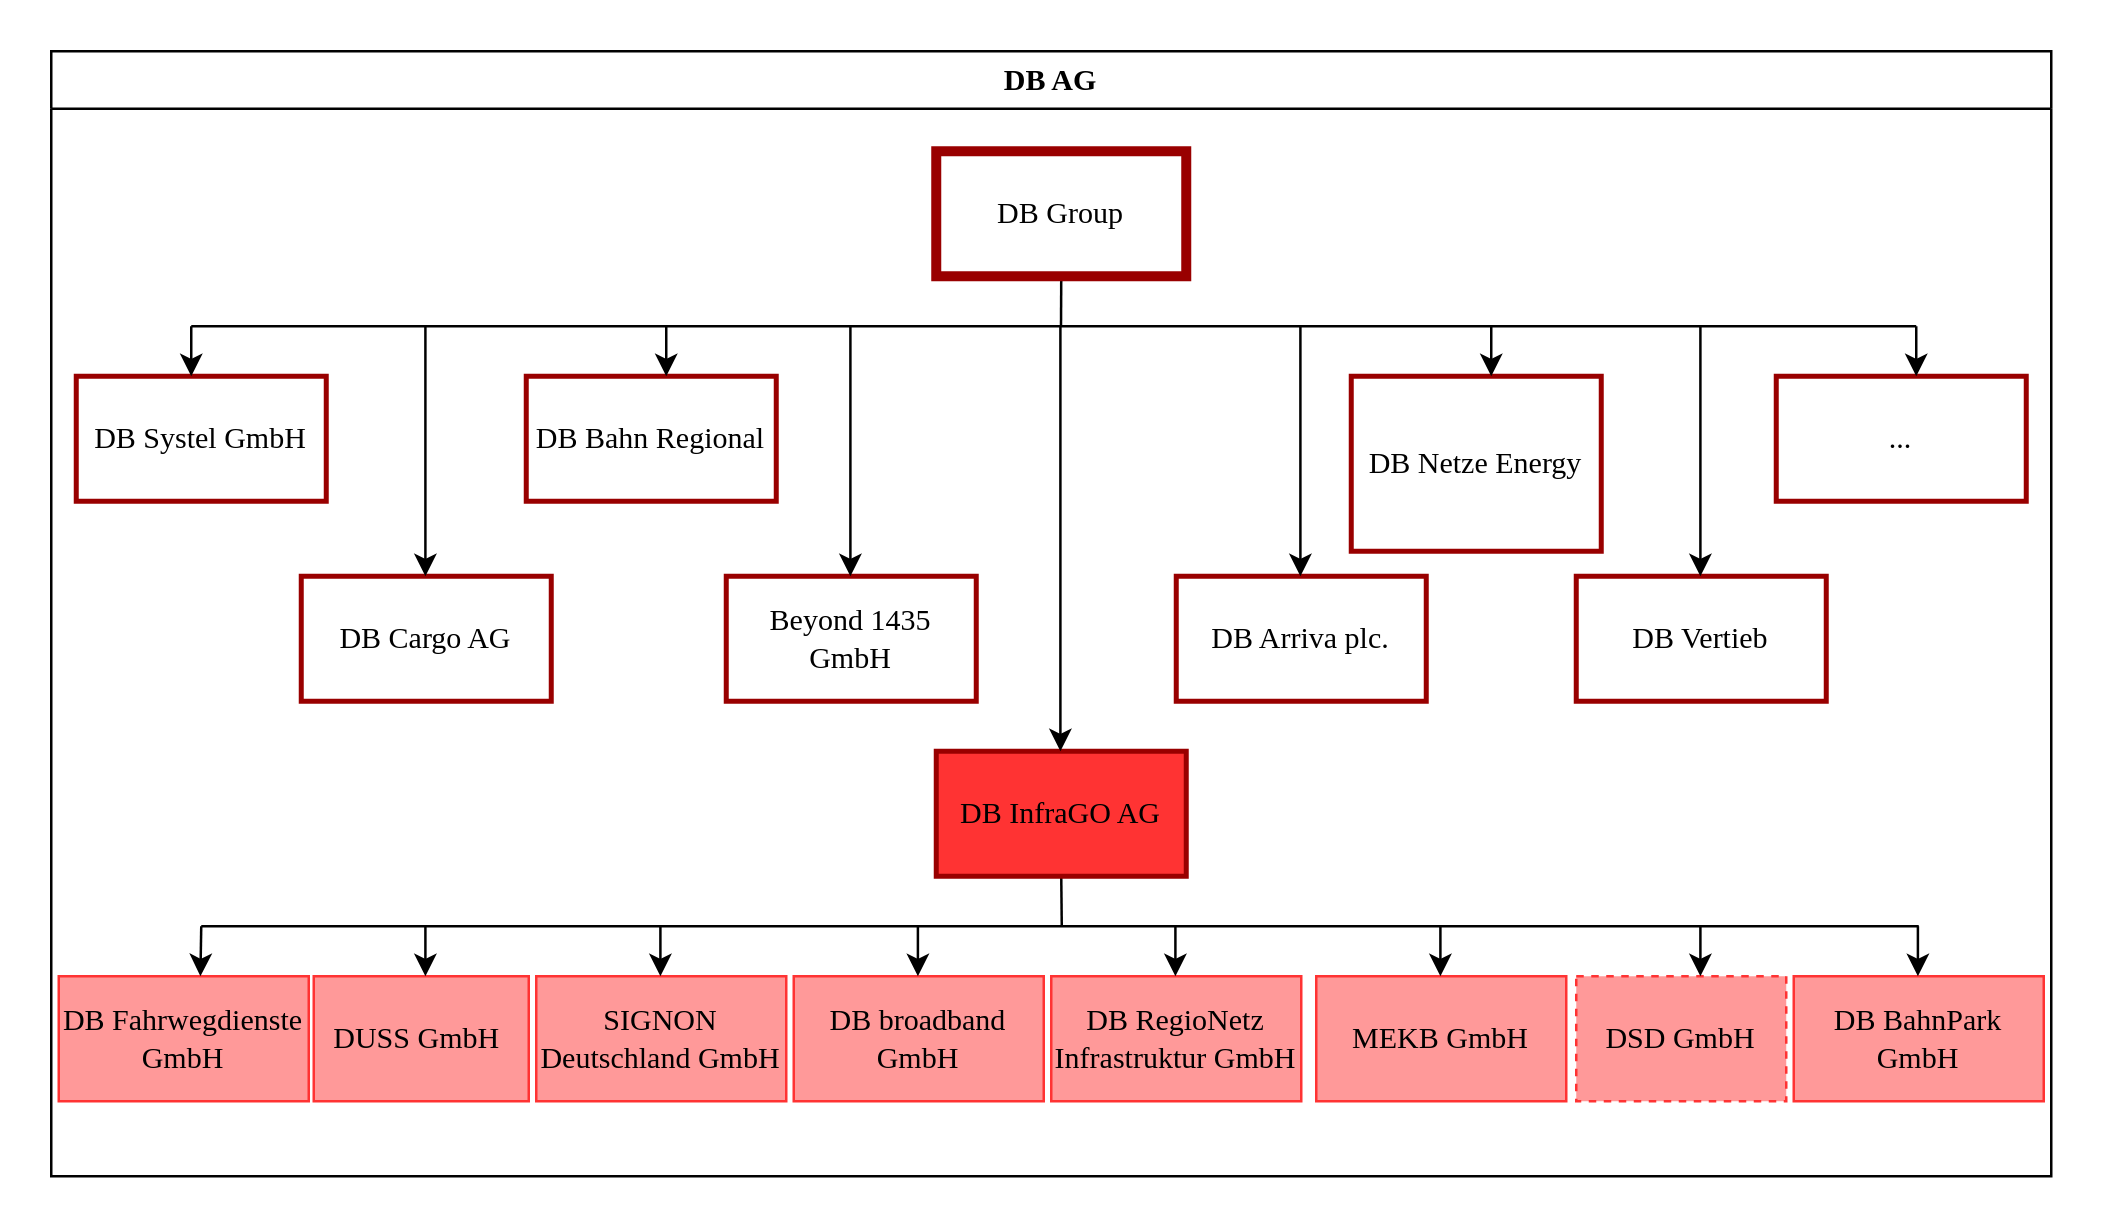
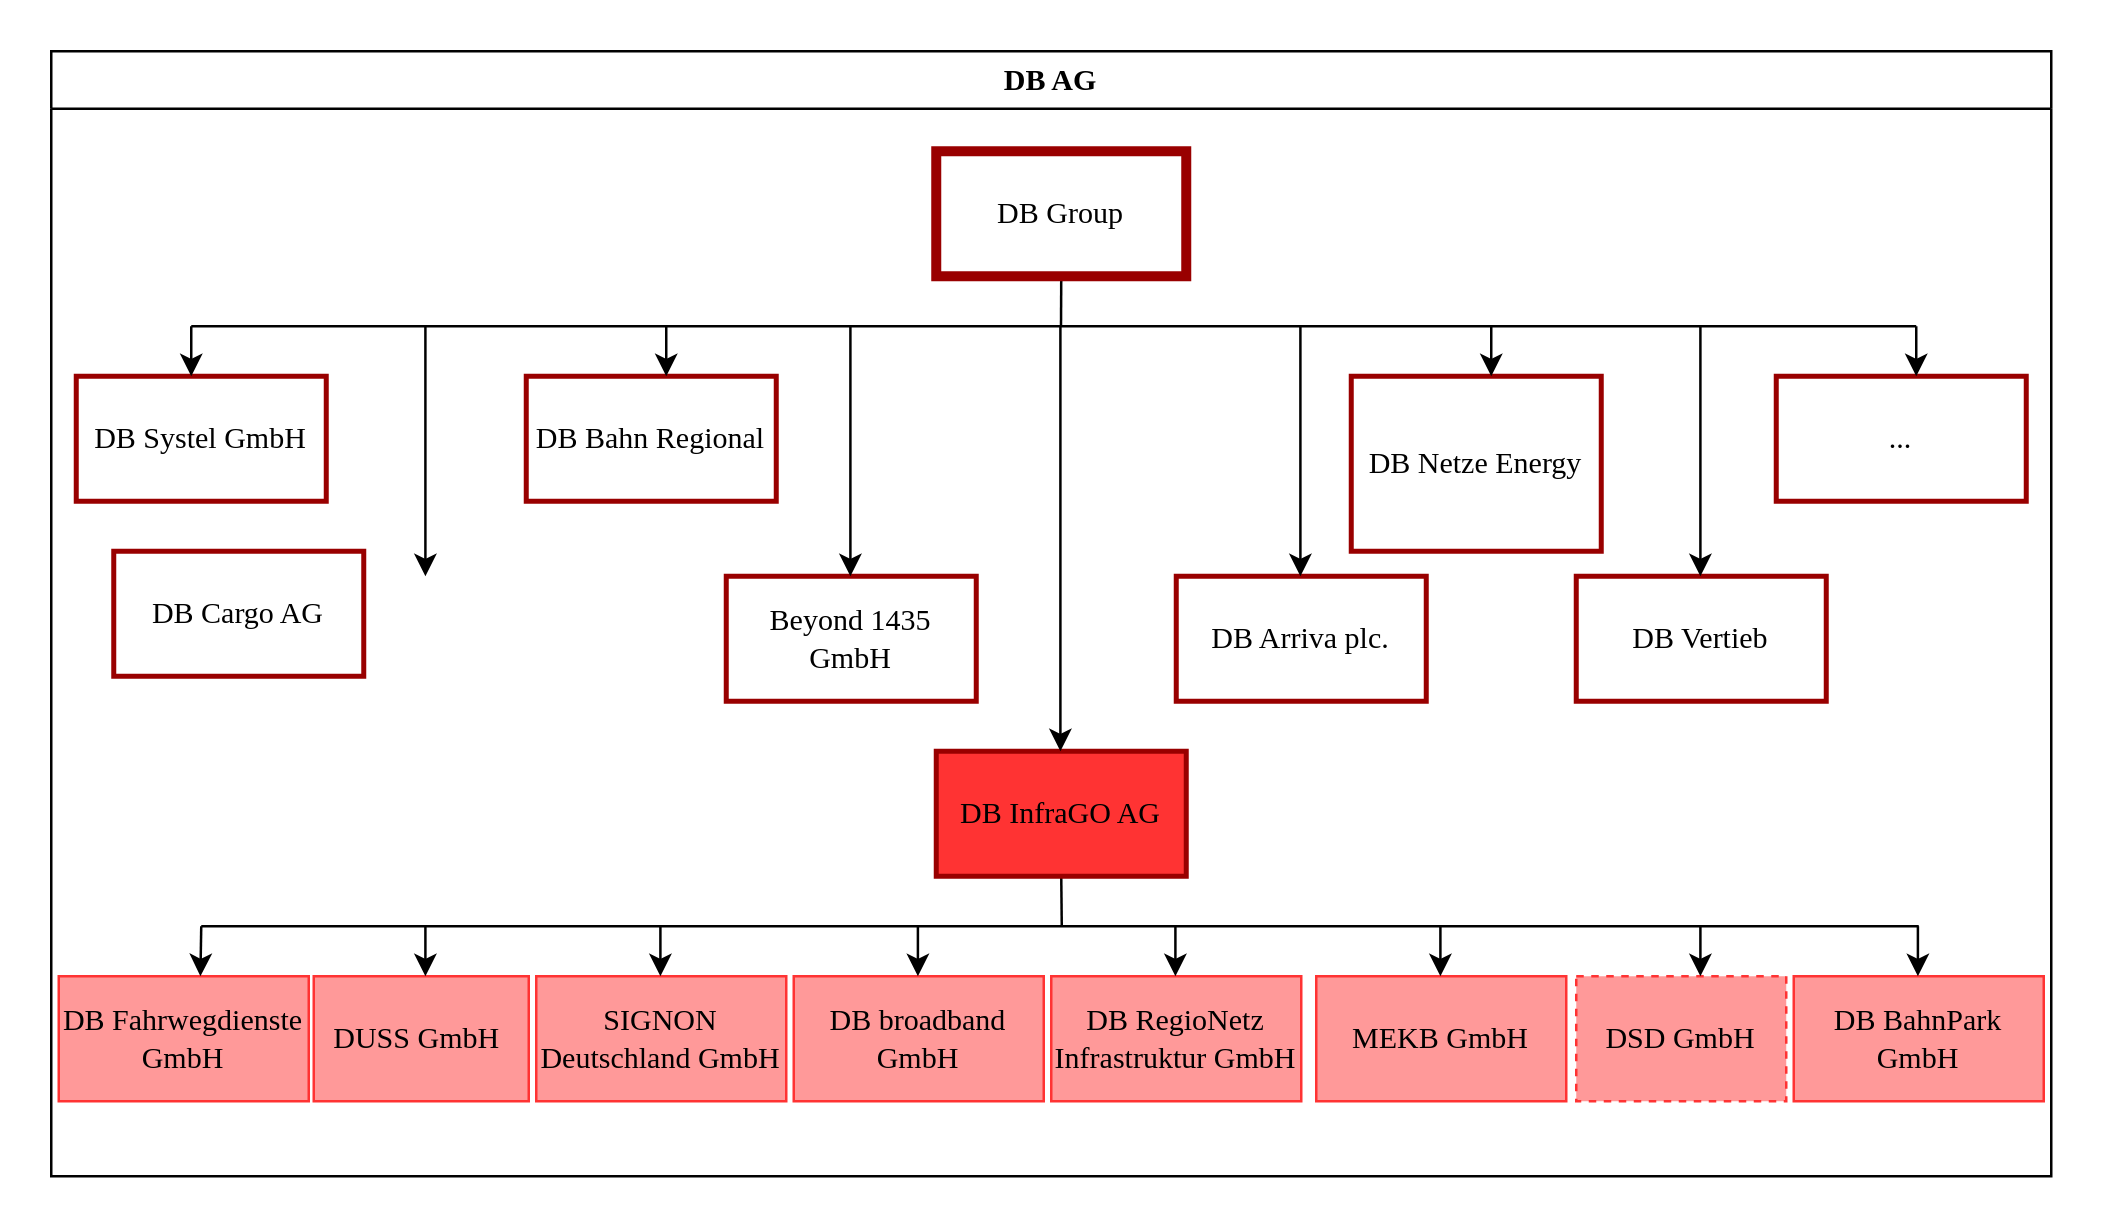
- <mxCell id="8" value="DB Cargo AG" style="rounded=0;whiteSpace=wrap;html=1;fontFamily=Times New Roman;strokeWidth=2;strokeColor=#990000;" vertex="1" parent="2"><mxGeometry x="100" y="210" width="100" height="50" as="geometry" /></mxCell>
+ <mxCell id="8" value="DB Cargo AG" style="rounded=0;whiteSpace=wrap;html=1;fontFamily=Times New Roman;strokeWidth=2;strokeColor=#990000;" vertex="1" parent="2"><mxGeometry x="25" y="200" width="100" height="50" as="geometry" /></mxCell>
